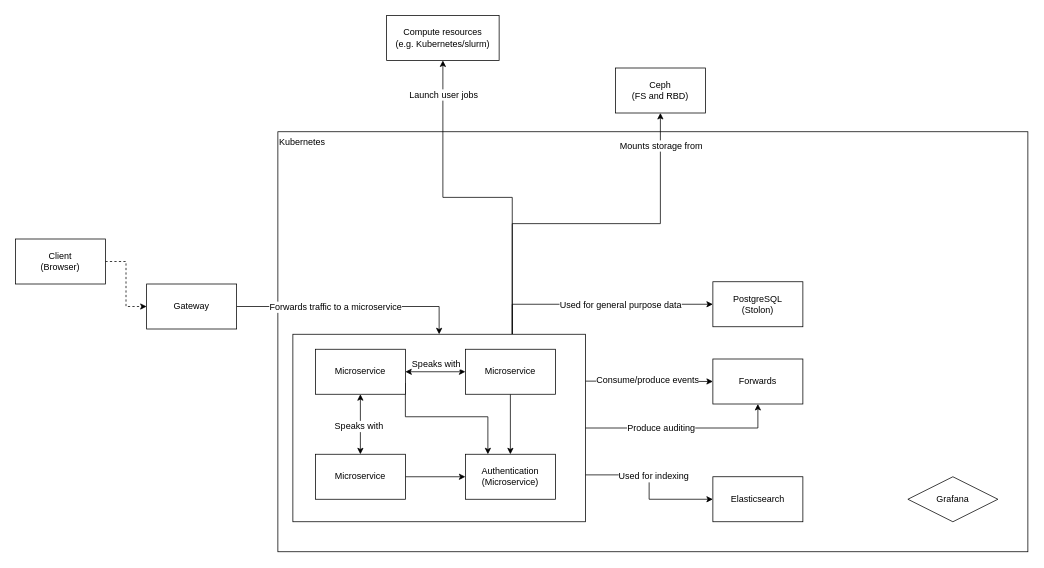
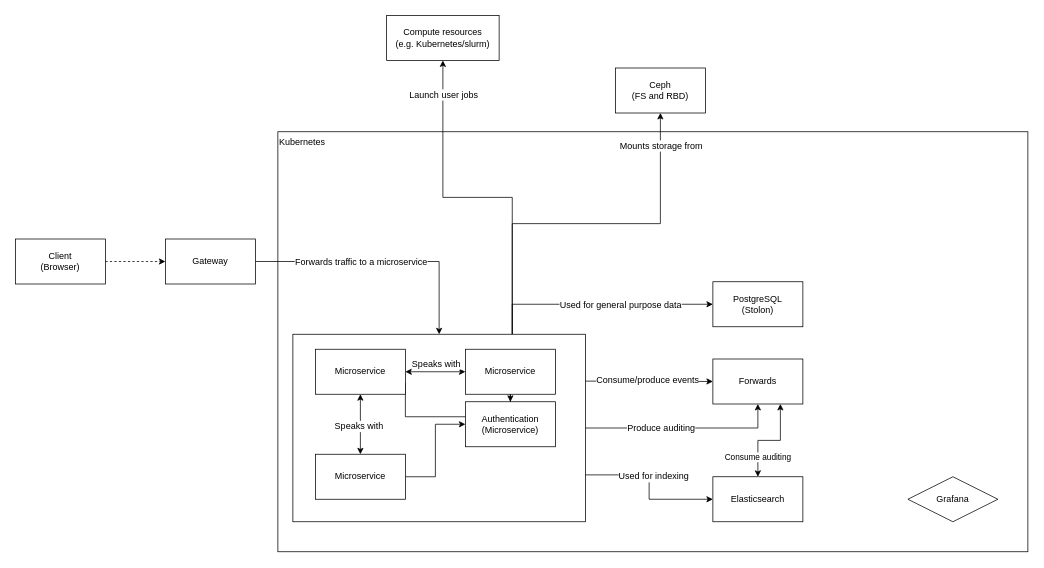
- <mxCell id="7" value="&lt;div&gt;Gateway&lt;/div&gt;" style="rounded=0;whiteSpace=wrap;html=1;" vertex="1" parent="1"><mxGeometry x="195" y="378" width="120" height="60" as="geometry" /></mxCell>
+ <mxCell id="7" value="&lt;div&gt;Gateway&lt;/div&gt;" style="rounded=0;whiteSpace=wrap;html=1;" vertex="1" parent="1"><mxGeometry x="220" y="318" width="120" height="60" as="geometry" /></mxCell>
+ <mxCell id="32" value="Consume auditing" style="edgeStyle=orthogonalEdgeStyle;rounded=0;orthogonalLoop=1;jettySize=auto;html=1;startArrow=classic;startFill=1;exitX=0.75;exitY=1;exitDx=0;exitDy=0;" edge="1" parent="1" source="33" target="34"><mxGeometry x="0.592" relative="1" as="geometry"><mxPoint as="offset" /></mxGeometry></mxCell>
- <mxCell id="29" value="&lt;div&gt;Authentication&lt;br&gt;&lt;/div&gt;&lt;div&gt;(Microservice)&lt;br&gt;&lt;/div&gt;" style="rounded=0;whiteSpace=wrap;html=1;" vertex="1" parent="1"><mxGeometry x="620" y="605" width="120" height="60" as="geometry" /></mxCell>
+ <mxCell id="29" value="&lt;div&gt;Authentication&lt;br&gt;&lt;/div&gt;&lt;div&gt;(Microservice)&lt;br&gt;&lt;/div&gt;" style="rounded=0;whiteSpace=wrap;html=1;" vertex="1" parent="1"><mxGeometry x="620" y="535" width="120" height="60" as="geometry" /></mxCell>
